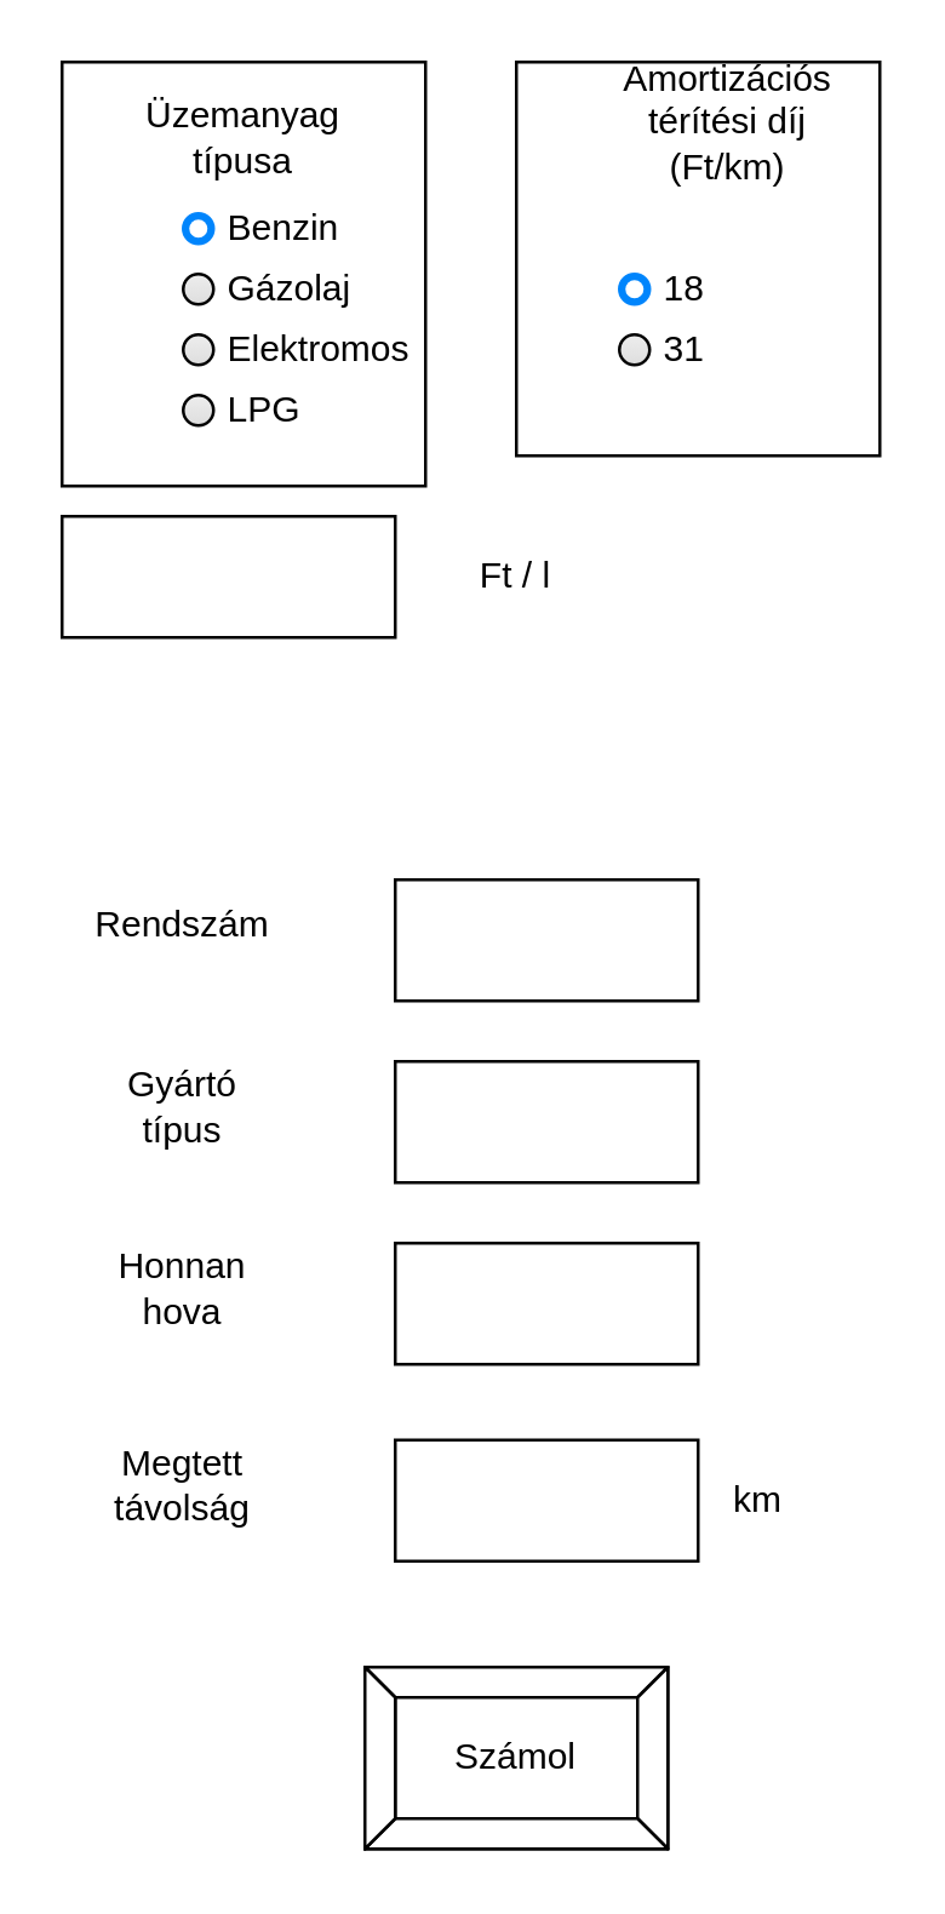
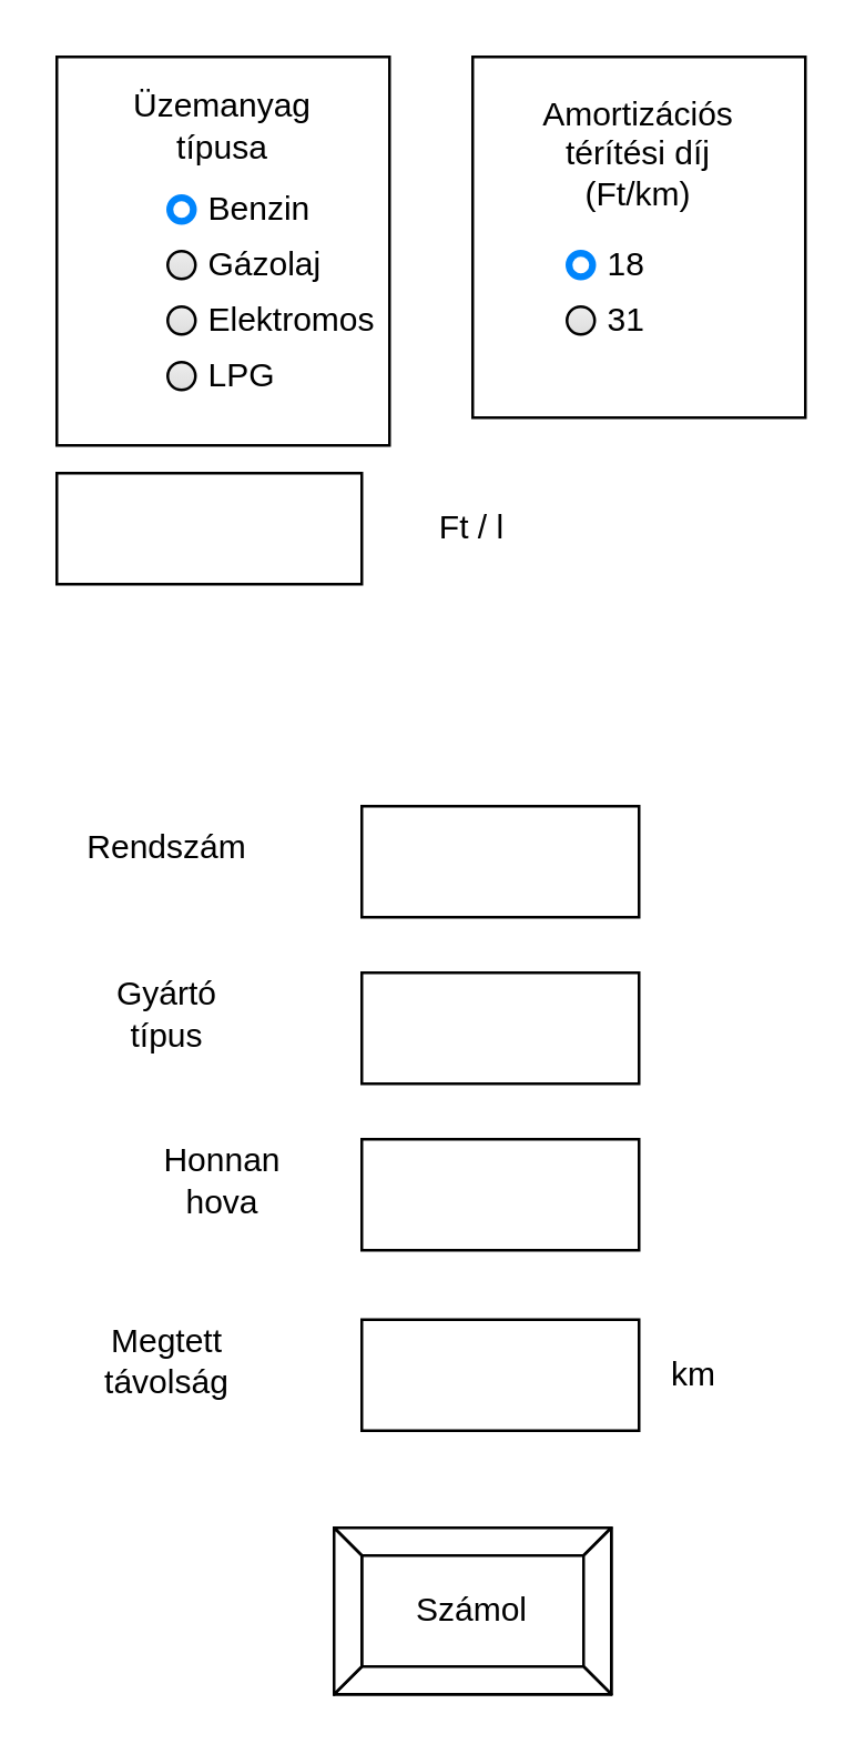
- <mxCell id="21" value="Amortizációs térítési díj (Ft/km)" style="text;html=1;align=center;verticalAlign=middle;whiteSpace=wrap;rounded=0;" vertex="1" parent="1"><mxGeometry x="210" y="25" width="60" height="30" as="geometry" /></mxCell>
+ <mxCell id="21" value="Amortizációs térítési díj (Ft/km)" style="text;html=1;align=center;verticalAlign=middle;whiteSpace=wrap;rounded=0;" vertex="1" parent="1"><mxGeometry x="200" y="40" width="60" height="30" as="geometry" /></mxCell>
- <mxCell id="15" value="Honnan hova" style="text;html=1;align=center;verticalAlign=middle;whiteSpace=wrap;rounded=0;" vertex="1" parent="1"><mxGeometry x="30" y="410" width="60" height="30" as="geometry" /></mxCell>
+ <mxCell id="15" value="Honnan hova" style="text;html=1;align=center;verticalAlign=middle;whiteSpace=wrap;rounded=0;" vertex="1" parent="1"><mxGeometry x="50" y="410" width="60" height="30" as="geometry" /></mxCell>
